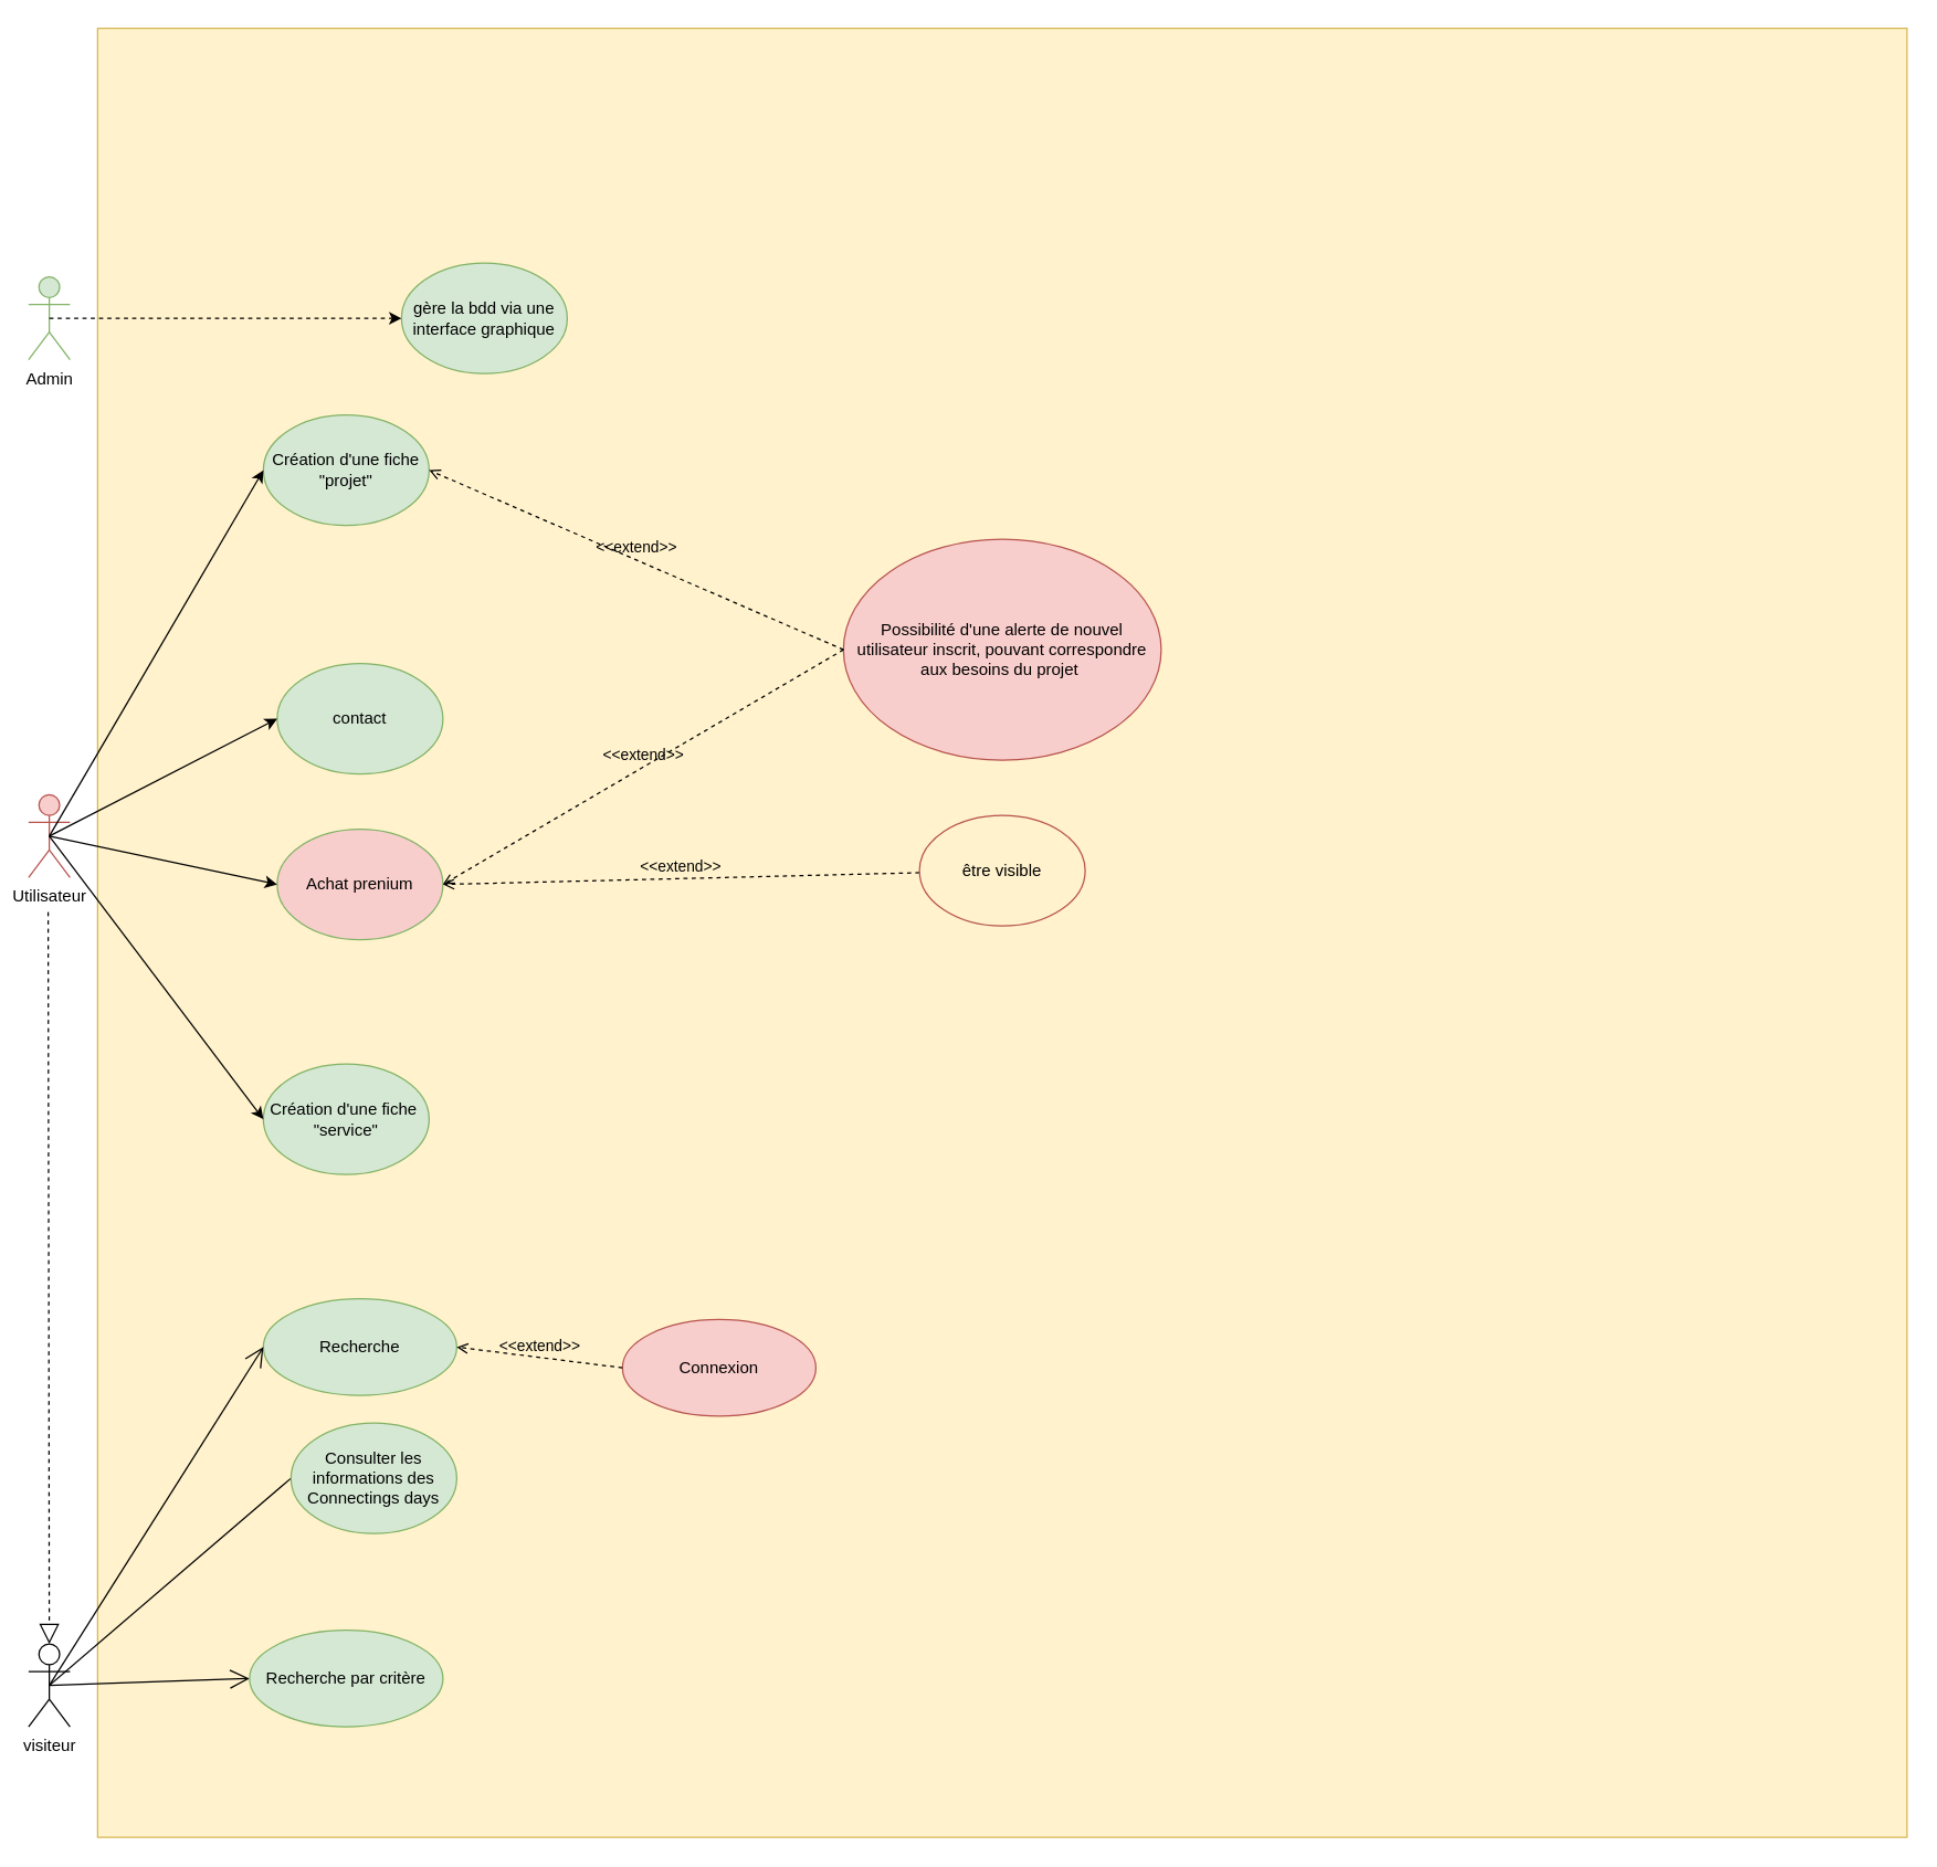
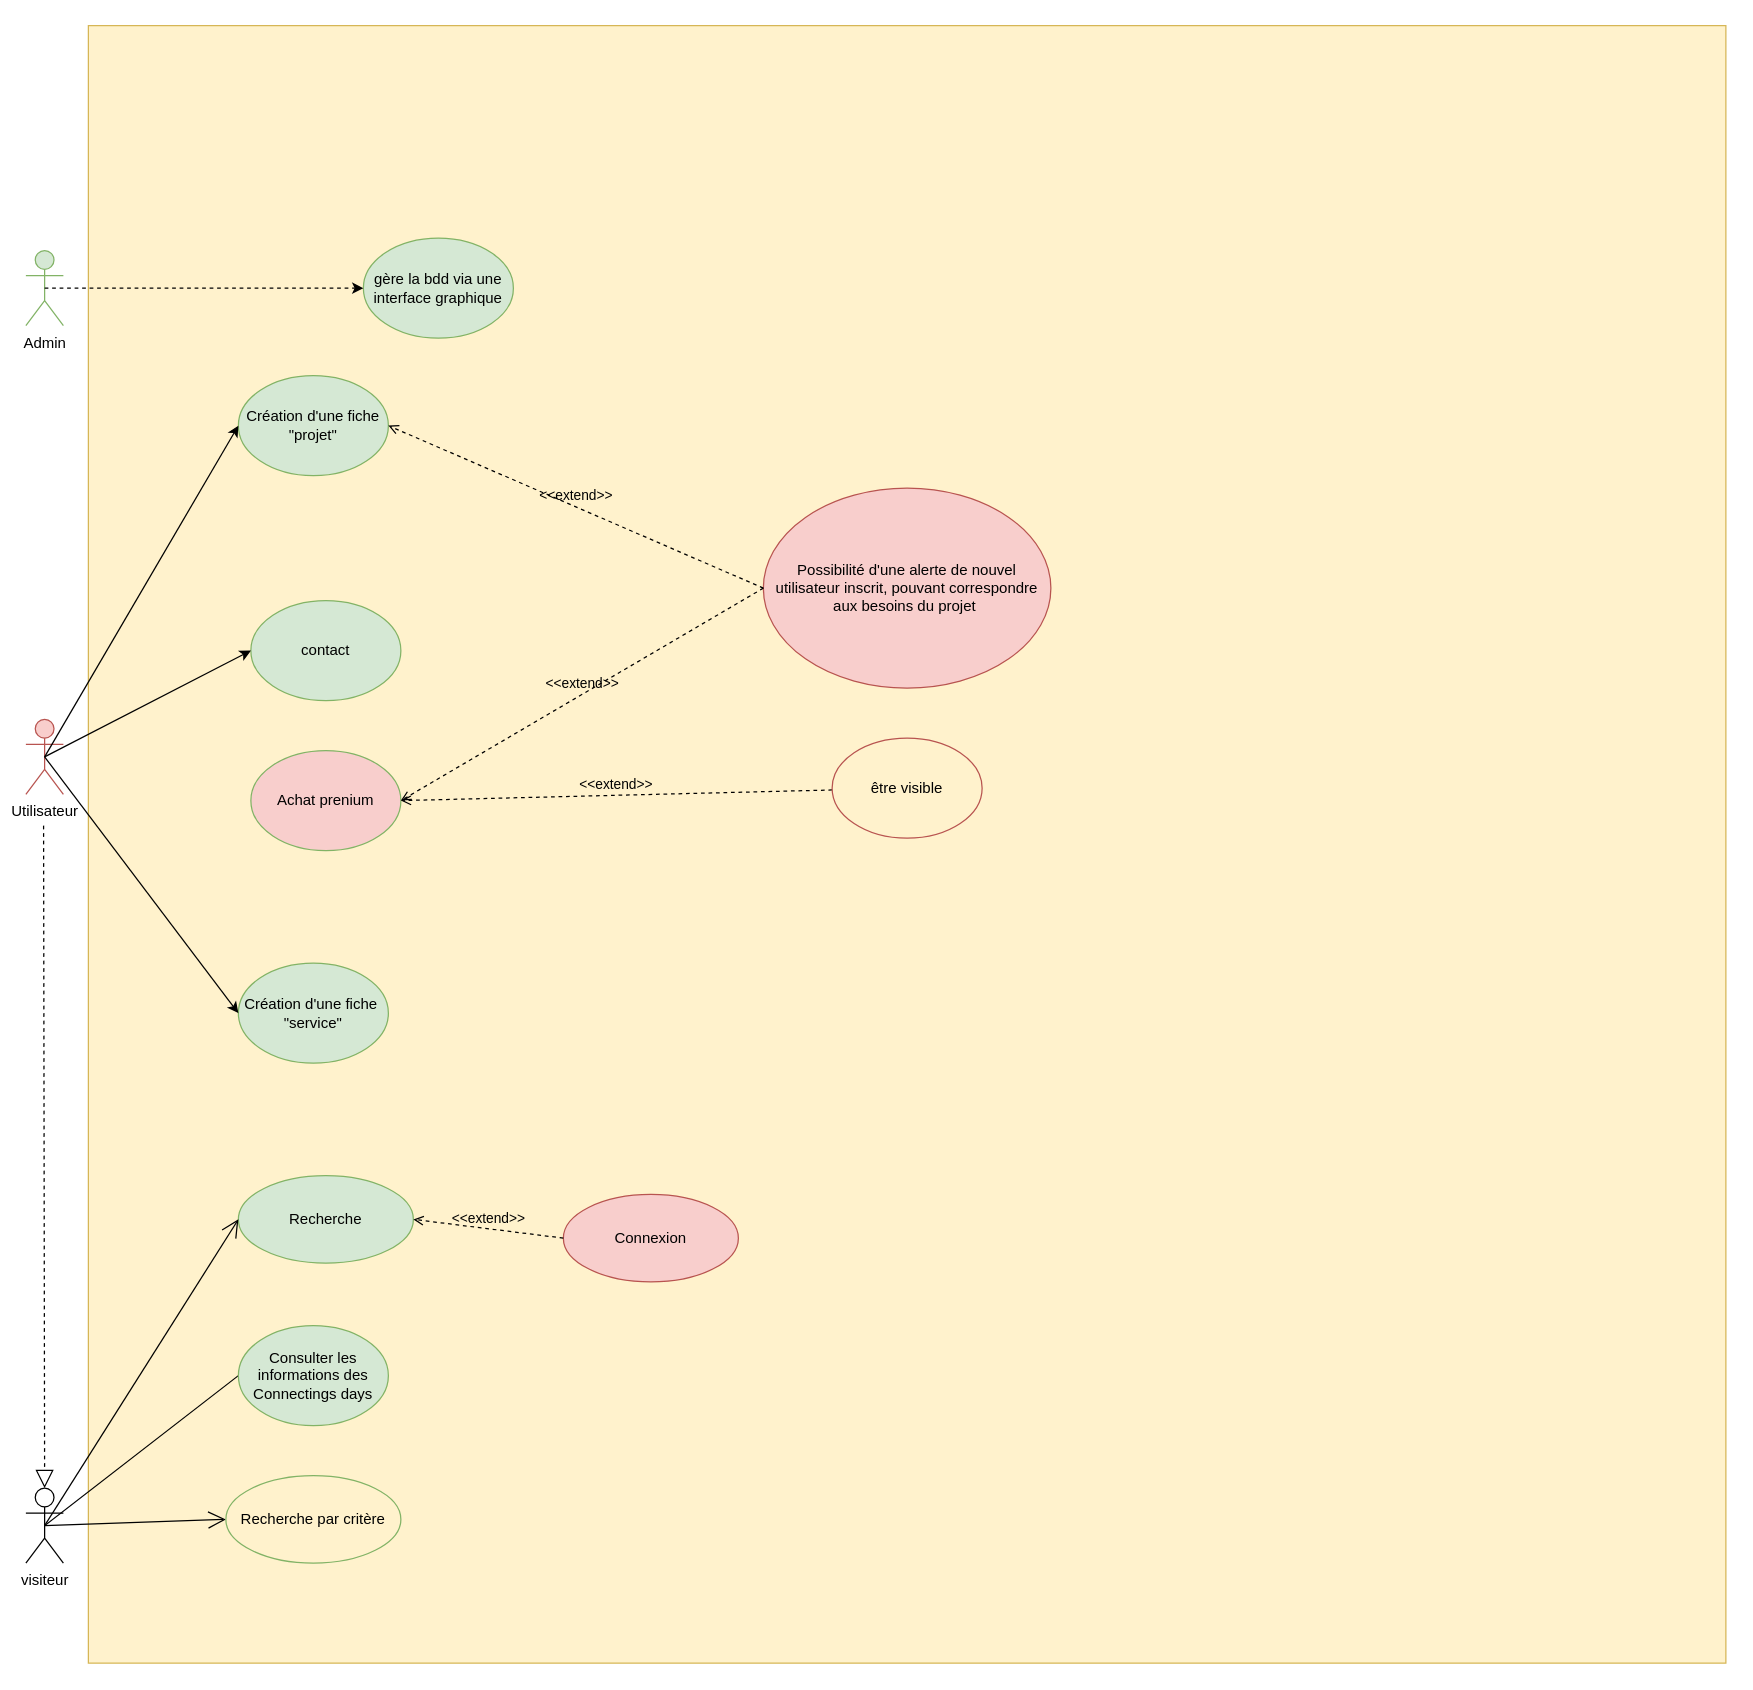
- <mxCell id="22" value="" style="endArrow=classic;html=1;exitX=0.5;exitY=0.5;exitDx=0;exitDy=0;exitPerimeter=0;entryX=0;entryY=0.5;entryDx=0;entryDy=0;" edge="1" parent="1" source="4" target="10"><mxGeometry width="50" height="50" relative="1" as="geometry"><mxPoint x="440" y="530" as="sourcePoint" /><mxPoint x="490" y="480" as="targetPoint" /></mxGeometry></mxCell>
- <mxCell id="19" value="Consulter les informations des Connectings days" style="ellipse;whiteSpace=wrap;html=1;fillColor=#d5e8d4;strokeColor=#82b366;" vertex="1" parent="1"><mxGeometry x="210" y="1030" width="120" height="80" as="geometry" /></mxCell>
+ <mxCell id="19" value="Consulter les informations des Connectings days" style="ellipse;whiteSpace=wrap;html=1;fillColor=#d5e8d4;strokeColor=#82b366;" vertex="1" parent="1"><mxGeometry x="190" y="1060" width="120" height="80" as="geometry" /></mxCell>
- <mxCell id="18" value="Recherche par critère" style="ellipse;whiteSpace=wrap;html=1;fillColor=#d5e8d4;strokeColor=#82b366;" vertex="1" parent="1"><mxGeometry x="180" y="1180" width="140" height="70" as="geometry" /></mxCell>
+ <mxCell id="18" value="Recherche par critère" style="ellipse;whiteSpace=wrap;html=1;fillColor=#fff2cc;strokeColor=#82b366;" vertex="1" parent="1"><mxGeometry x="180" y="1180" width="140" height="70" as="geometry" /></mxCell>
